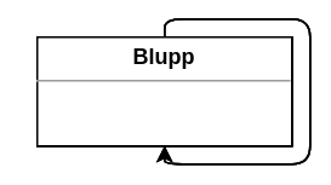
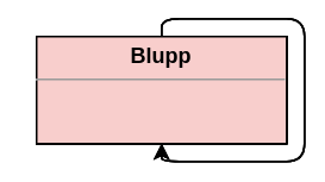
- <mxCell id="7" value="&lt;p style=&quot;margin:0px;margin-top:4px;text-align:center;&quot;&gt;&lt;b&gt;Blupp&lt;/b&gt;&lt;/p&gt;&lt;hr size=&quot;1&quot;/&gt;&lt;lt&gt;&lt;div style=&quot;height:2px;&quot;&gt;&lt;/div&gt;" style="verticalAlign=top;align=left;overflow=fill;fontSize=12;fontFamily=Helvetica;html=1;" vertex="1" parent="1"><mxGeometry width="140" height="60" as="geometry" x="20" y="20" /></mxCell>
+ <mxCell id="7" value="&lt;p style=&quot;margin:0px;margin-top:4px;text-align:center;&quot;&gt;&lt;b&gt;Blupp&lt;/b&gt;&lt;/p&gt;&lt;hr size=&quot;1&quot;/&gt;&lt;lt&gt;&lt;div style=&quot;height:2px;&quot;&gt;&lt;/div&gt;" style="verticalAlign=top;align=left;overflow=fill;fontSize=12;fontFamily=Helvetica;html=1;fillColor=#f8cecc;" vertex="1" parent="1"><mxGeometry width="140" height="60" as="geometry" x="20" y="20" /></mxCell>
